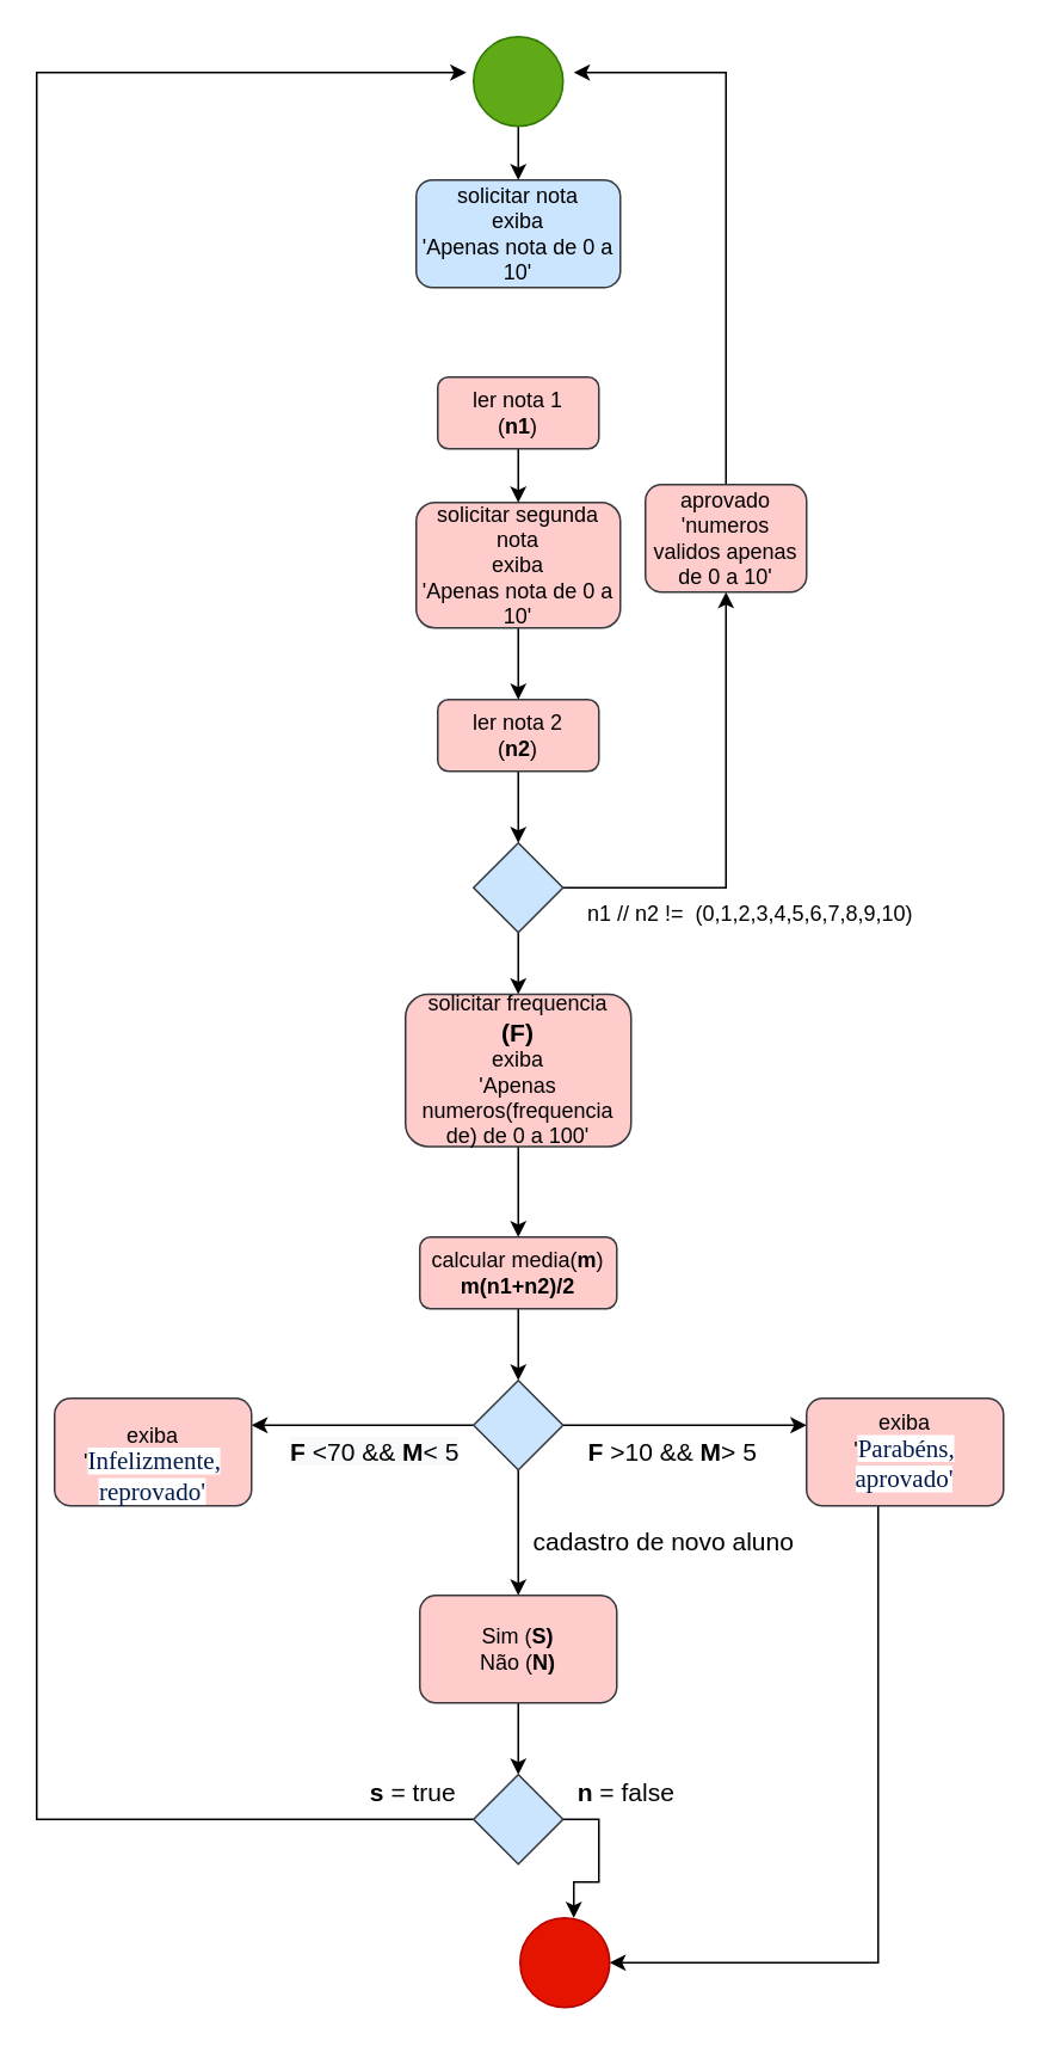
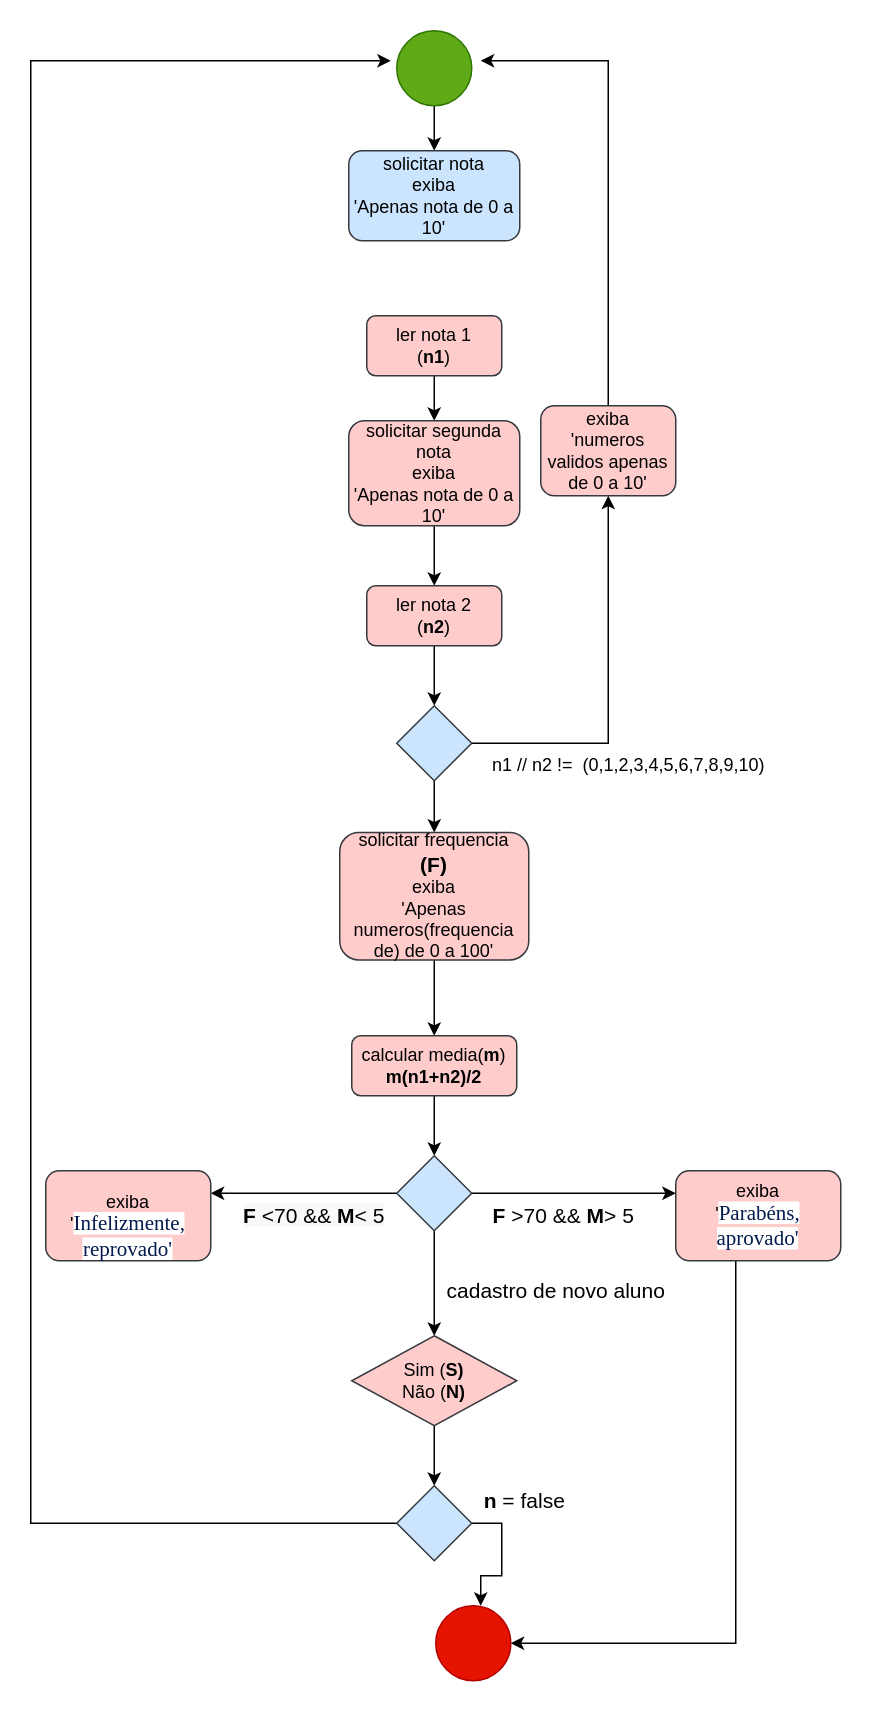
- <mxCell id="16" value="aprovado&lt;br&gt;'numeros validos apenas de 0 a 10'" style="rounded=1;whiteSpace=wrap;html=1;fillColor=#ffcccc;strokeColor=#36393d;" vertex="1" parent="1"><mxGeometry x="360" y="270" width="90" height="60" as="geometry" /></mxCell>
+ <mxCell id="16" value="exiba&lt;br&gt;'numeros validos apenas de 0 a 10'" style="rounded=1;whiteSpace=wrap;html=1;fillColor=#ffcccc;strokeColor=#36393d;" vertex="1" parent="1"><mxGeometry x="360" y="270" width="90" height="60" as="geometry" /></mxCell>
- <mxCell id="25" value="&lt;b&gt;F &lt;/b&gt;&amp;gt;10 &amp;amp;&amp;amp; &lt;b&gt;M&lt;/b&gt;&amp;gt; 5" style="text;html=1;align=center;verticalAlign=middle;resizable=0;points=[];autosize=1;strokeColor=none;fillColor=none;fontSize=14;" vertex="1" parent="1"><mxGeometry x="320" y="800" width="110" height="20" as="geometry" /></mxCell>
+ <mxCell id="25" value="&lt;b&gt;F &lt;/b&gt;&amp;gt;70 &amp;amp;&amp;amp; &lt;b&gt;M&lt;/b&gt;&amp;gt; 5" style="text;html=1;align=center;verticalAlign=middle;resizable=0;points=[];autosize=1;strokeColor=none;fillColor=none;fontSize=14;" vertex="1" parent="1"><mxGeometry x="320" y="800" width="110" height="20" as="geometry" /></mxCell>
- <mxCell id="32" value="Sim (&lt;b&gt;S)&lt;/b&gt;&lt;br&gt;Não (&lt;b&gt;N)&lt;/b&gt;" style="rounded=1;whiteSpace=wrap;html=1;fillColor=#ffcccc;strokeColor=#36393d;" vertex="1" parent="1"><mxGeometry x="234" y="890" width="110" height="60" as="geometry" /></mxCell>
+ <mxCell id="32" value="Sim (&lt;b&gt;S)&lt;/b&gt;&lt;br&gt;Não (&lt;b&gt;N)&lt;/b&gt;" style="rhombus;whiteSpace=wrap;html=1;fillColor=#ffcccc;strokeColor=#36393d;" vertex="1" parent="1"><mxGeometry x="234" y="890" width="110" height="60" as="geometry" /></mxCell>
- <mxCell id="37" value="&lt;b&gt;s &lt;/b&gt;= true" style="text;html=1;align=center;verticalAlign=middle;resizable=0;points=[];autosize=1;strokeColor=none;fillColor=none;fontSize=14;" vertex="1" parent="1"><mxGeometry x="200" y="990" width="60" height="20" as="geometry" /></mxCell>
